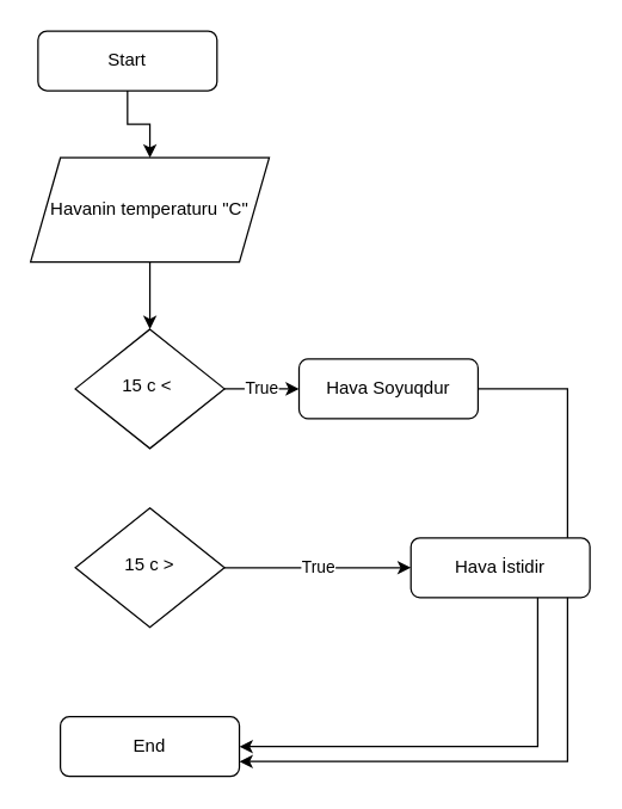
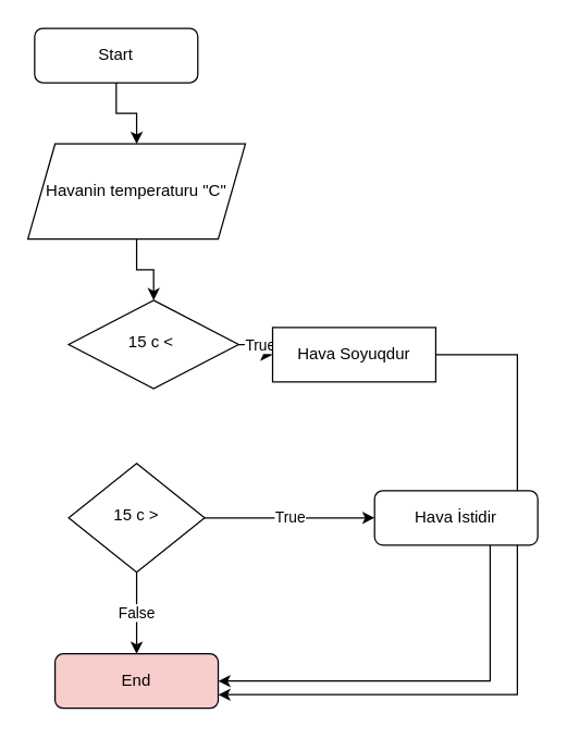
- <mxCell id="5" value="15 c &amp;lt;&amp;nbsp;" style="rhombus;whiteSpace=wrap;html=1;shadow=0;fontFamily=Helvetica;fontSize=12;align=center;strokeWidth=1;spacing=6;spacingTop=-4;" vertex="1" parent="1"><mxGeometry x="50" y="220" width="100" height="80" as="geometry" /></mxCell>
+ <mxCell id="5" value="15 c &amp;lt;&amp;nbsp;" style="rhombus;whiteSpace=wrap;html=1;shadow=0;fontFamily=Helvetica;fontSize=12;align=center;strokeWidth=1;spacing=6;spacingTop=-4;" vertex="1" parent="1"><mxGeometry x="50" y="220" width="125" height="65" as="geometry" /></mxCell>
- <mxCell id="7" value="Hava Soyuqdur" style="rounded=1;whiteSpace=wrap;html=1;fontSize=12;glass=0;strokeWidth=1;shadow=0;" vertex="1" parent="1"><mxGeometry x="200" y="240" width="120" height="40" as="geometry" /></mxCell>
+ <mxCell id="7" value="Hava Soyuqdur" style="whiteSpace=wrap;html=1;fontSize=12;glass=0;strokeWidth=1;shadow=0;rounded=0;" vertex="1" parent="1"><mxGeometry x="200" y="240" width="120" height="40" as="geometry" /></mxCell>
+ <mxCell id="9" value="False" style="edgeStyle=orthogonalEdgeStyle;rounded=0;orthogonalLoop=1;jettySize=auto;html=1;" edge="1" parent="1" source="10" target="11"><mxGeometry relative="1" as="geometry" /></mxCell>
- <mxCell id="11" value="End" style="rounded=1;whiteSpace=wrap;html=1;fontSize=12;glass=0;strokeWidth=1;shadow=0;" vertex="1" parent="1"><mxGeometry x="40" y="480" width="120" height="40" as="geometry" /></mxCell>
+ <mxCell id="11" value="End" style="rounded=1;whiteSpace=wrap;html=1;fontSize=12;glass=0;strokeWidth=1;shadow=0;fillColor=#f8cecc;" vertex="1" parent="1"><mxGeometry x="40" y="480" width="120" height="40" as="geometry" /></mxCell>
